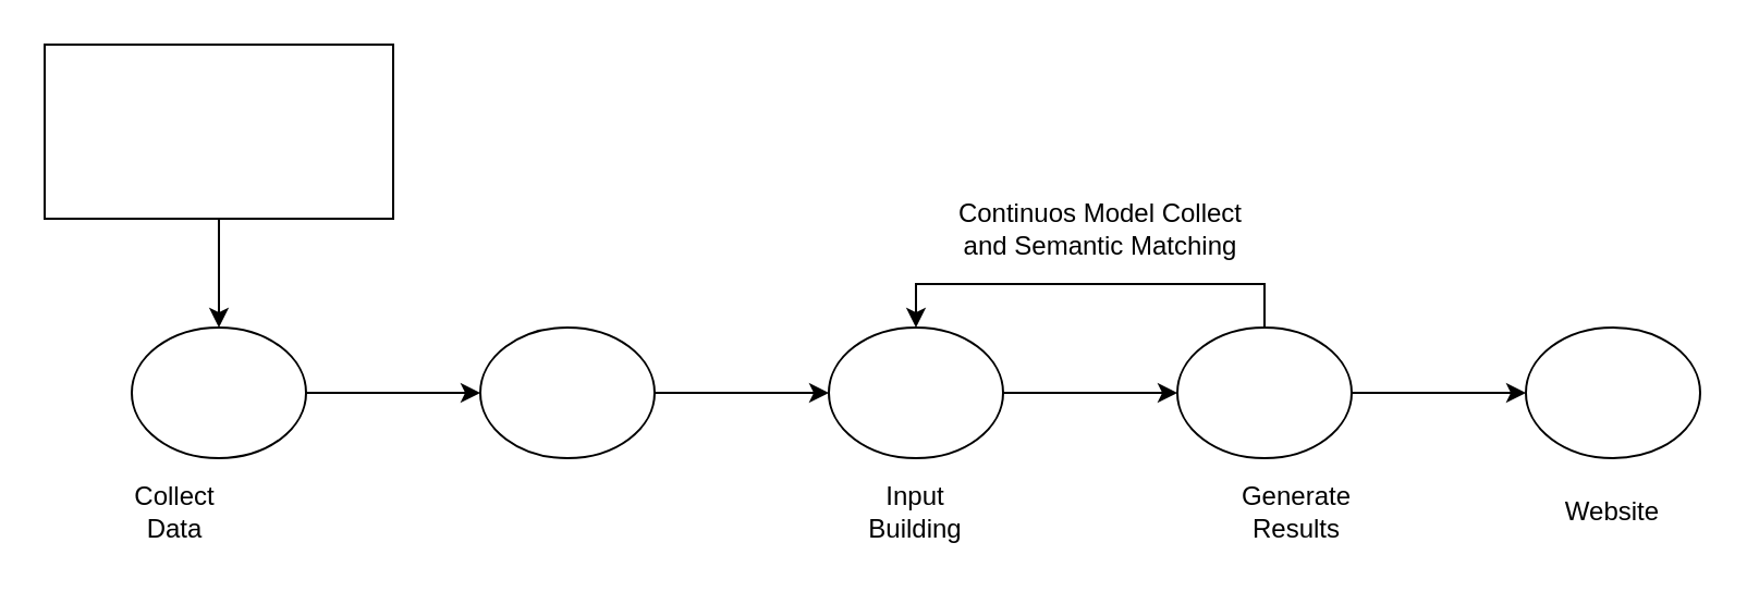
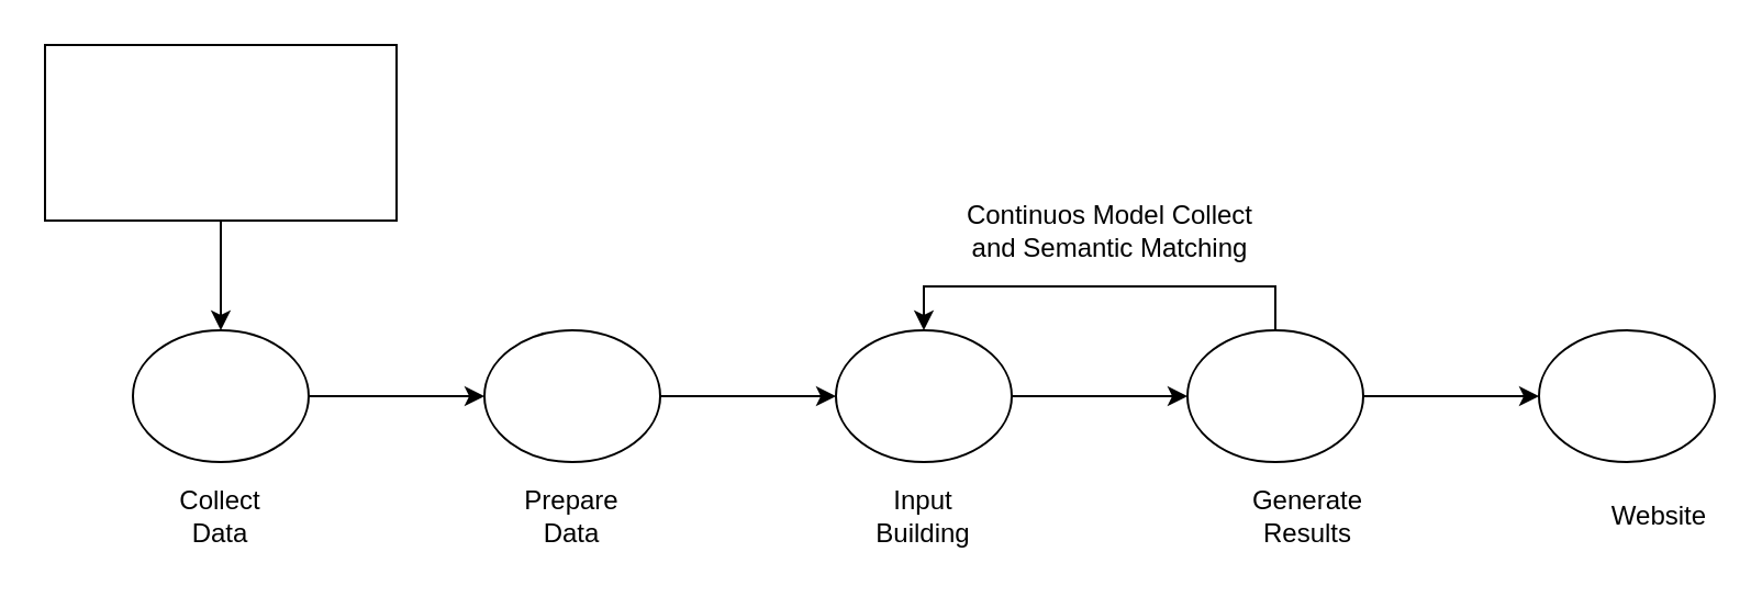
- <mxCell id="6" value="Collect Data" style="text;html=1;strokeColor=none;fillColor=none;align=center;verticalAlign=middle;whiteSpace=wrap;rounded=0;" vertex="1" parent="1"><mxGeometry x="50" y="220" width="60" height="30" as="geometry" /></mxCell>
+ <mxCell id="6" value="Collect Data" style="text;html=1;strokeColor=none;fillColor=none;align=center;verticalAlign=middle;whiteSpace=wrap;rounded=0;" vertex="1" parent="1"><mxGeometry x="70" y="220" width="60" height="30" as="geometry" /></mxCell>
+ <mxCell id="9" value="Prepare Data" style="text;html=1;strokeColor=none;fillColor=none;align=center;verticalAlign=middle;whiteSpace=wrap;rounded=0;" vertex="1" parent="1"><mxGeometry x="230" y="220" width="60" height="30" as="geometry" /></mxCell>
- <mxCell id="19" value="Website" style="text;html=1;strokeColor=none;fillColor=none;align=center;verticalAlign=middle;whiteSpace=wrap;rounded=0;" vertex="1" parent="1"><mxGeometry x="710" y="220" width="60" height="30" as="geometry" /></mxCell>
+ <mxCell id="19" value="Website" style="text;html=1;strokeColor=none;fillColor=none;align=center;verticalAlign=middle;whiteSpace=wrap;rounded=0;" vertex="1" parent="1"><mxGeometry x="725" y="220" width="60" height="30" as="geometry" /></mxCell>
